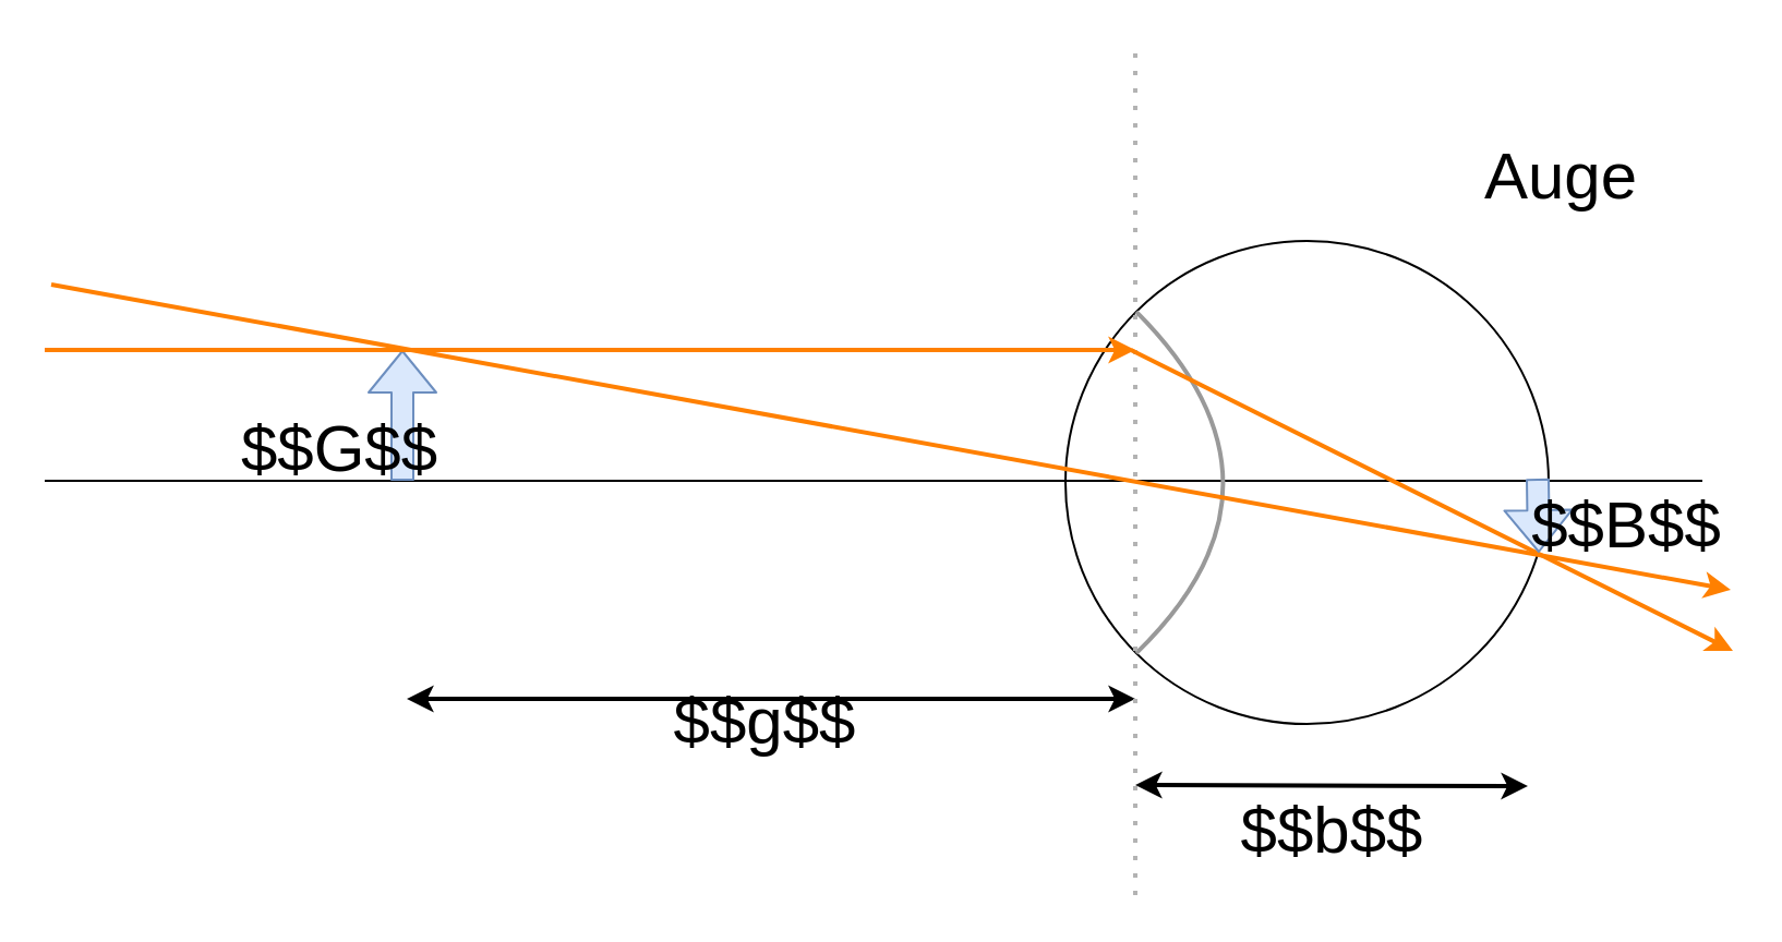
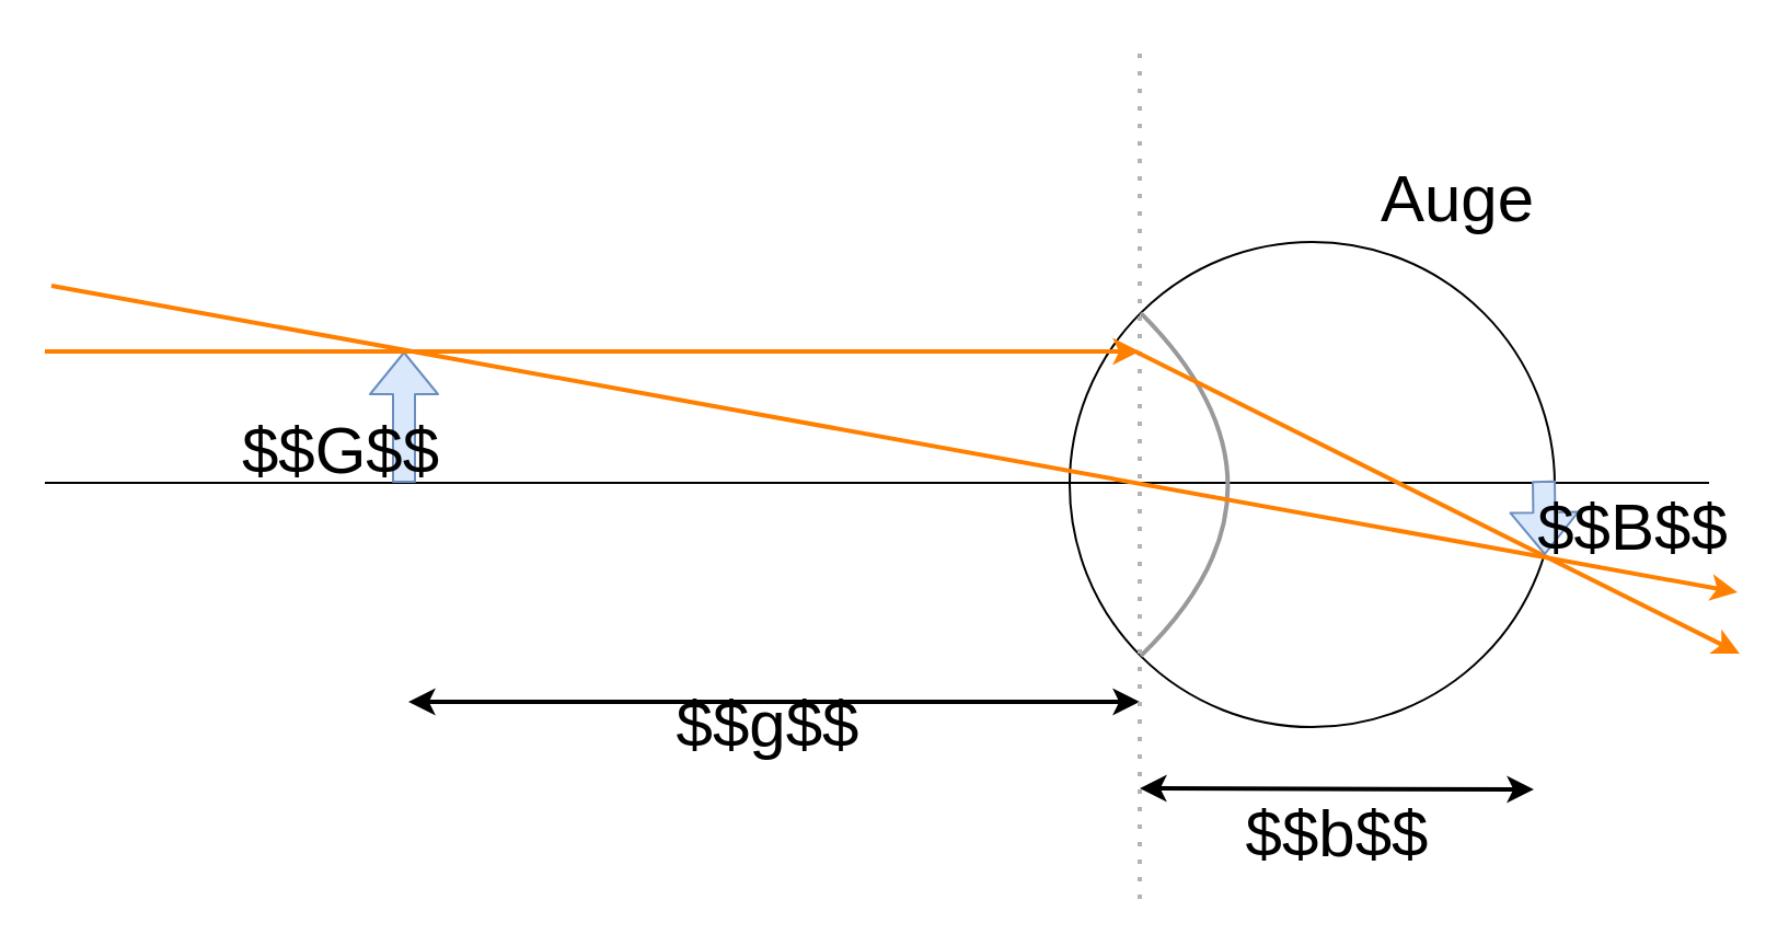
- <mxCell id="12" value="Auge" style="text;html=1;resizable=0;autosize=1;align=center;verticalAlign=middle;points=[];fillColor=none;strokeColor=none;rounded=0;fontSize=30;" parent="1" vertex="1"><mxGeometry x="669.5" y="60" width="90" height="40" as="geometry" /></mxCell>
+ <mxCell id="12" value="Auge" style="text;html=1;resizable=0;autosize=1;align=center;verticalAlign=middle;points=[];fillColor=none;strokeColor=none;rounded=0;fontSize=30;" parent="1" vertex="1"><mxGeometry x="619.5" y="70" width="90" height="40" as="geometry" /></mxCell>
